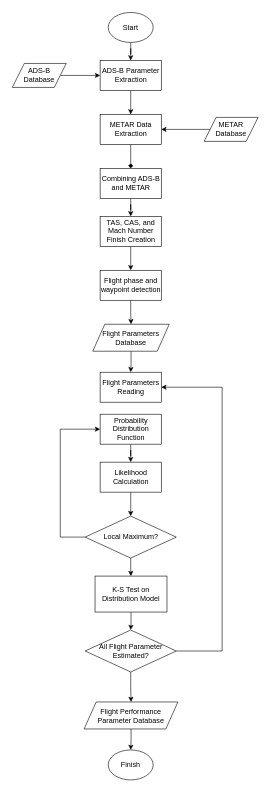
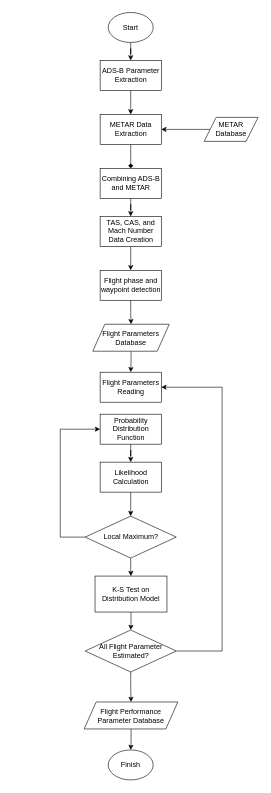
- <mxCell id="5" value="ADS-B Database" style="shape=parallelogram;perimeter=parallelogramPerimeter;whiteSpace=wrap;html=1;fixedSize=1;" vertex="1" parent="1"><mxGeometry x="20" y="105" width="90" height="40" as="geometry" /></mxCell>
- <mxCell id="4" style="edgeStyle=orthogonalEdgeStyle;rounded=0;orthogonalLoop=1;jettySize=auto;html=1;" edge="1" parent="1" source="5" target="7"><mxGeometry relative="1" as="geometry" /></mxCell>
- <mxCell id="15" value="TAS, CAS, and Mach Number Finish Creation" style="rounded=0;whiteSpace=wrap;html=1;" vertex="1" parent="1"><mxGeometry x="166.5" y="360" width="102" height="50" as="geometry" /></mxCell>
+ <mxCell id="15" value="TAS, CAS, and Mach Number Data Creation" style="rounded=0;whiteSpace=wrap;html=1;" vertex="1" parent="1"><mxGeometry x="166.5" y="360" width="102" height="50" as="geometry" /></mxCell>
